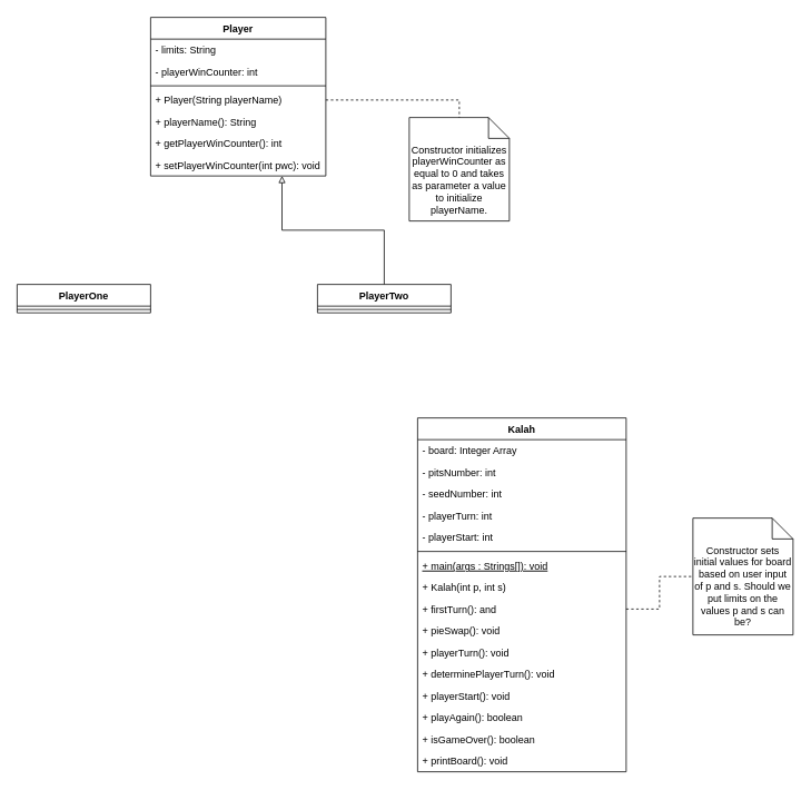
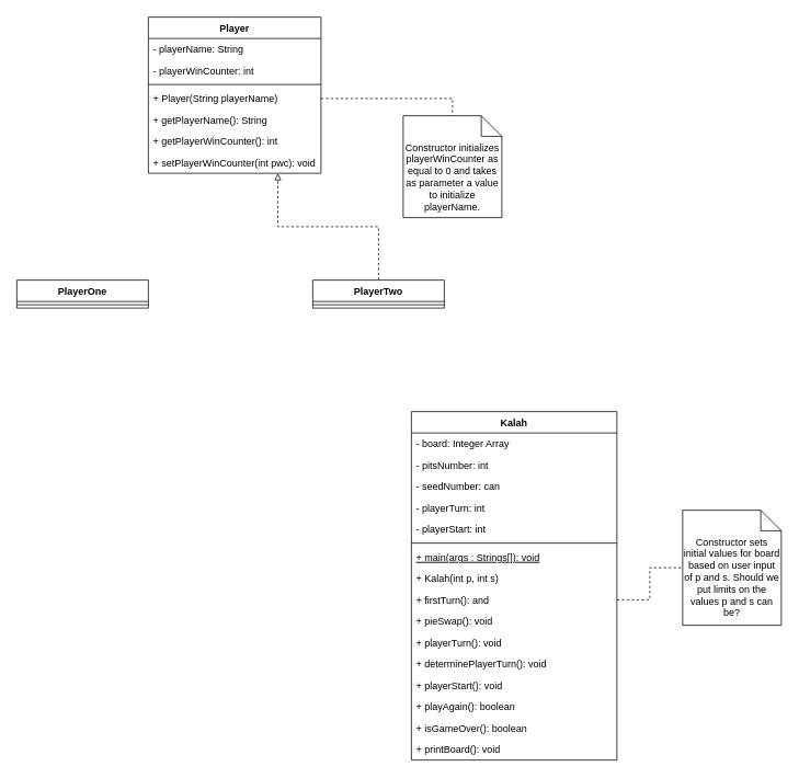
- <mxCell id="3" value="- limits: String" style="text;strokeColor=none;fillColor=none;align=left;verticalAlign=top;spacingLeft=4;spacingRight=4;overflow=hidden;rotatable=0;points=[[0,0.5],[1,0.5]];portConstraint=eastwest;" parent="2" vertex="1"><mxGeometry y="26" width="210" height="26" as="geometry" /></mxCell>
+ <mxCell id="3" value="- playerName: String" style="text;strokeColor=none;fillColor=none;align=left;verticalAlign=top;spacingLeft=4;spacingRight=4;overflow=hidden;rotatable=0;points=[[0,0.5],[1,0.5]];portConstraint=eastwest;" parent="2" vertex="1"><mxGeometry y="26" width="210" height="26" as="geometry" /></mxCell>
- <mxCell id="7" value="+ playerName(): String" style="text;strokeColor=none;fillColor=none;align=left;verticalAlign=top;spacingLeft=4;spacingRight=4;overflow=hidden;rotatable=0;points=[[0,0.5],[1,0.5]];portConstraint=eastwest;" parent="2" vertex="1"><mxGeometry y="112" width="210" height="26" as="geometry" /></mxCell>
+ <mxCell id="7" value="+ getPlayerName(): String" style="text;strokeColor=none;fillColor=none;align=left;verticalAlign=top;spacingLeft=4;spacingRight=4;overflow=hidden;rotatable=0;points=[[0,0.5],[1,0.5]];portConstraint=eastwest;" parent="2" vertex="1"><mxGeometry y="112" width="210" height="26" as="geometry" /></mxCell>
- <mxCell id="12" style="edgeStyle=orthogonalEdgeStyle;rounded=0;orthogonalLoop=1;jettySize=auto;html=1;exitX=0.5;exitY=0;exitDx=0;exitDy=0;entryX=0.75;entryY=1;entryDx=0;entryDy=0;endArrow=block;endFill=0;" parent="1" source="13" target="2" edge="1"><mxGeometry relative="1" as="geometry" /></mxCell>
+ <mxCell id="12" style="edgeStyle=orthogonalEdgeStyle;rounded=0;orthogonalLoop=1;jettySize=auto;html=1;exitX=0.5;exitY=0;exitDx=0;exitDy=0;entryX=0.75;entryY=1;entryDx=0;entryDy=0;endArrow=block;endFill=0;dashed=1;" parent="1" source="13" target="2" edge="1"><mxGeometry relative="1" as="geometry" /></mxCell>
- <mxCell id="18" value="- seedNumber: int" style="text;strokeColor=none;fillColor=none;align=left;verticalAlign=top;spacingLeft=4;spacingRight=4;overflow=hidden;rotatable=0;points=[[0,0.5],[1,0.5]];portConstraint=eastwest;" parent="15" vertex="1"><mxGeometry y="78" width="250" height="26" as="geometry" /></mxCell>
+ <mxCell id="18" value="- seedNumber: can" style="text;strokeColor=none;fillColor=none;align=left;verticalAlign=top;spacingLeft=4;spacingRight=4;overflow=hidden;rotatable=0;points=[[0,0.5],[1,0.5]];portConstraint=eastwest;" parent="15" vertex="1"><mxGeometry y="78" width="250" height="26" as="geometry" /></mxCell>
